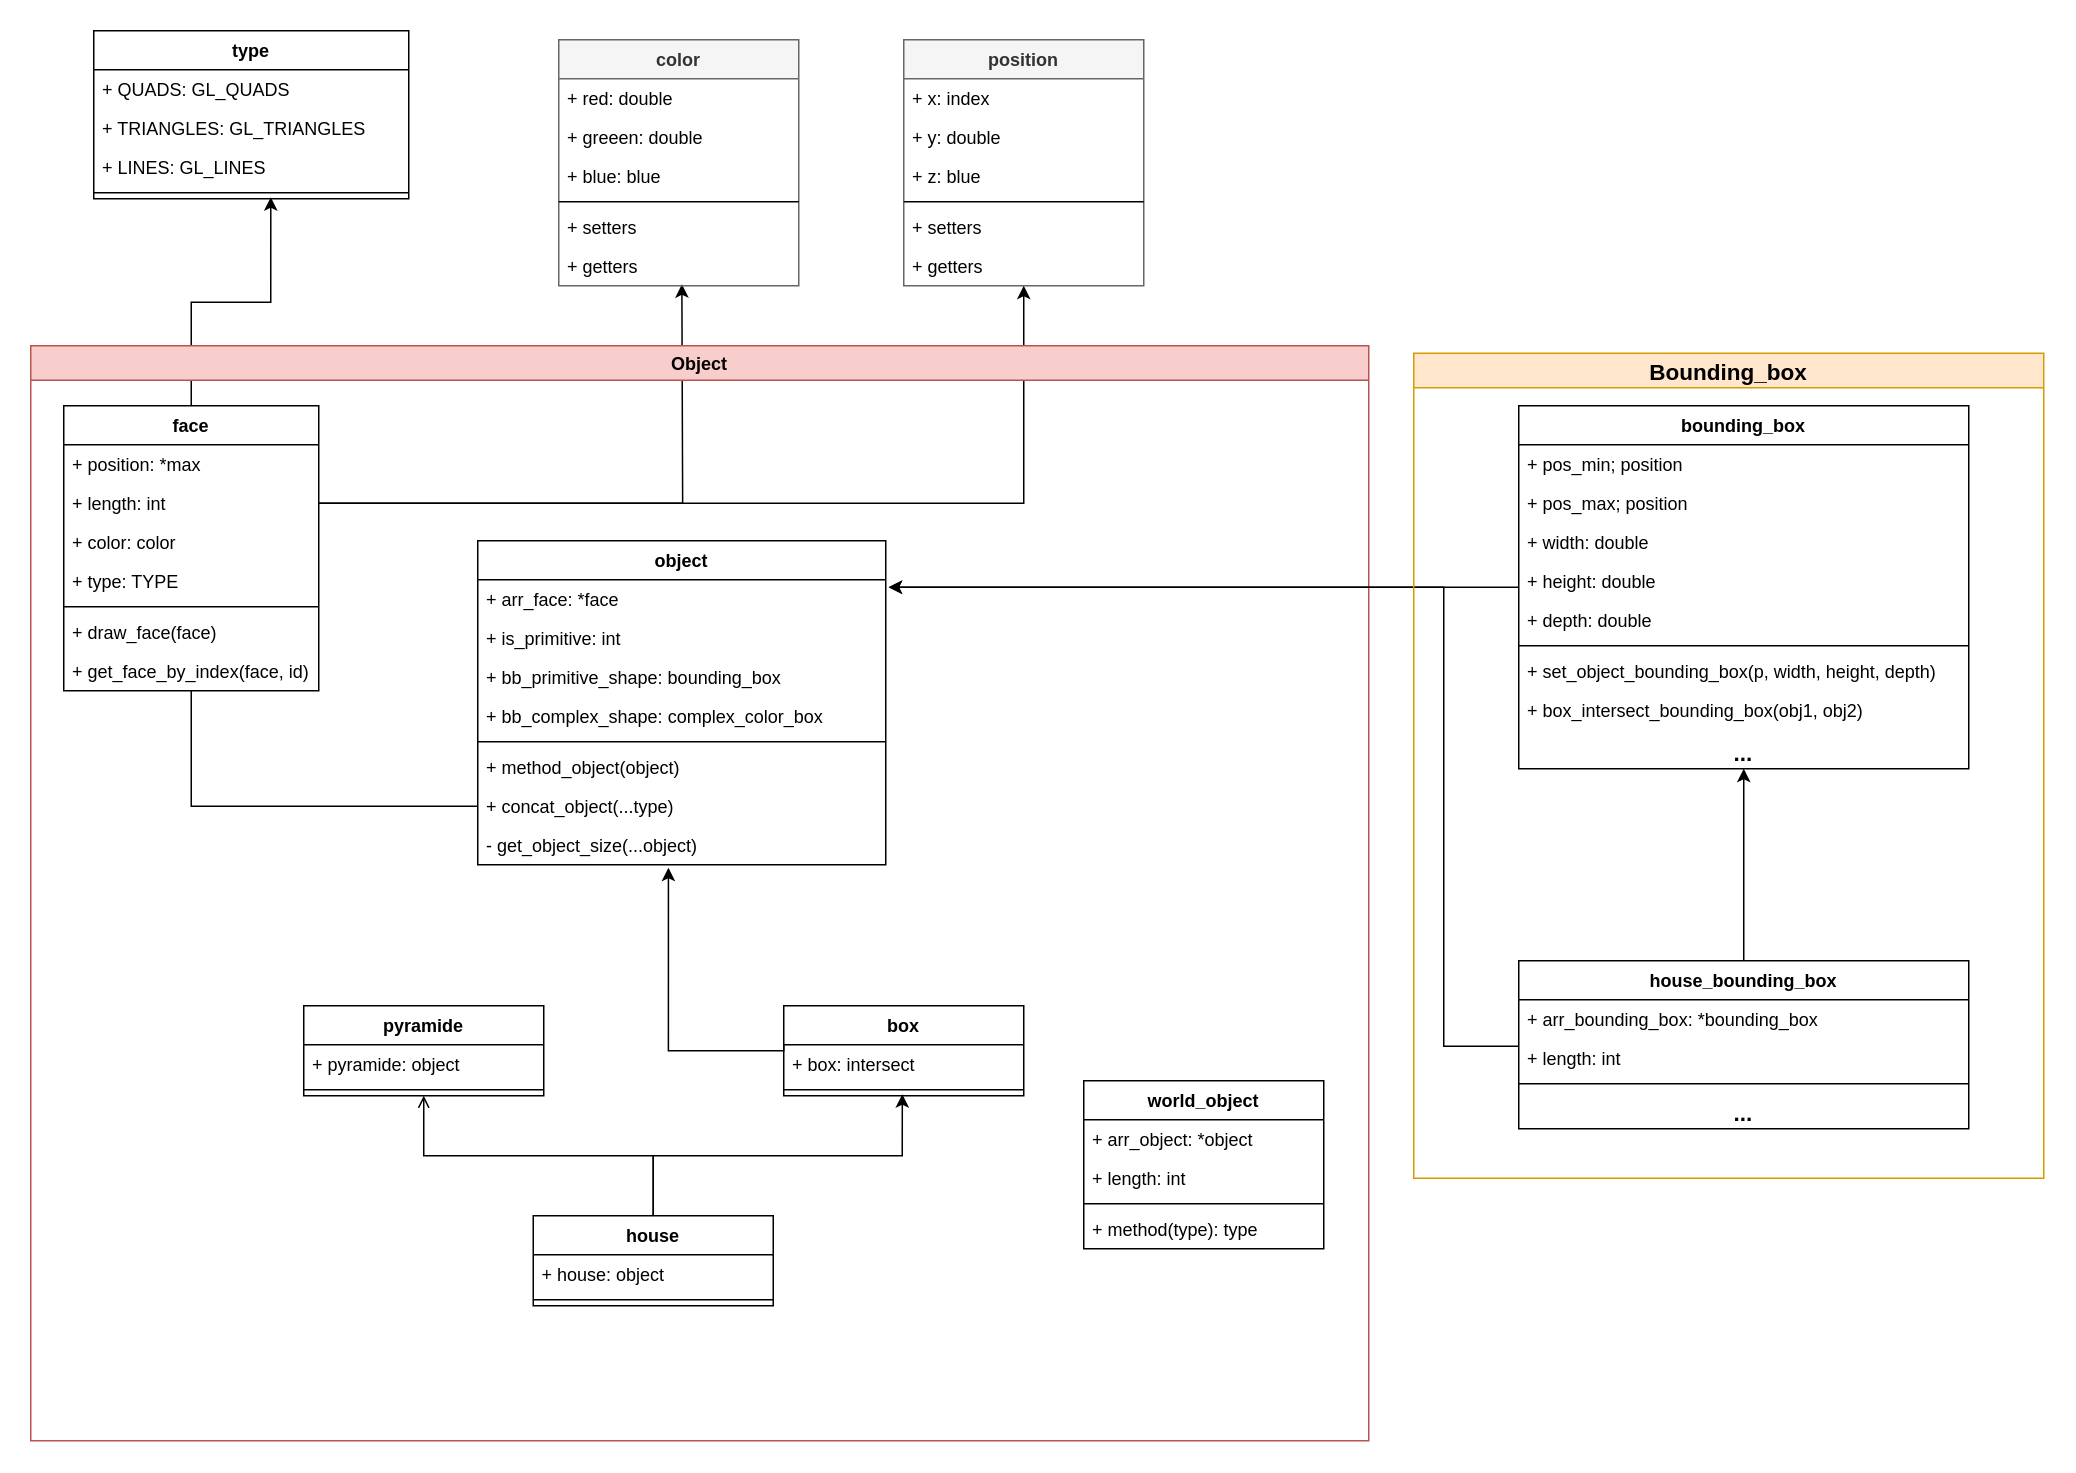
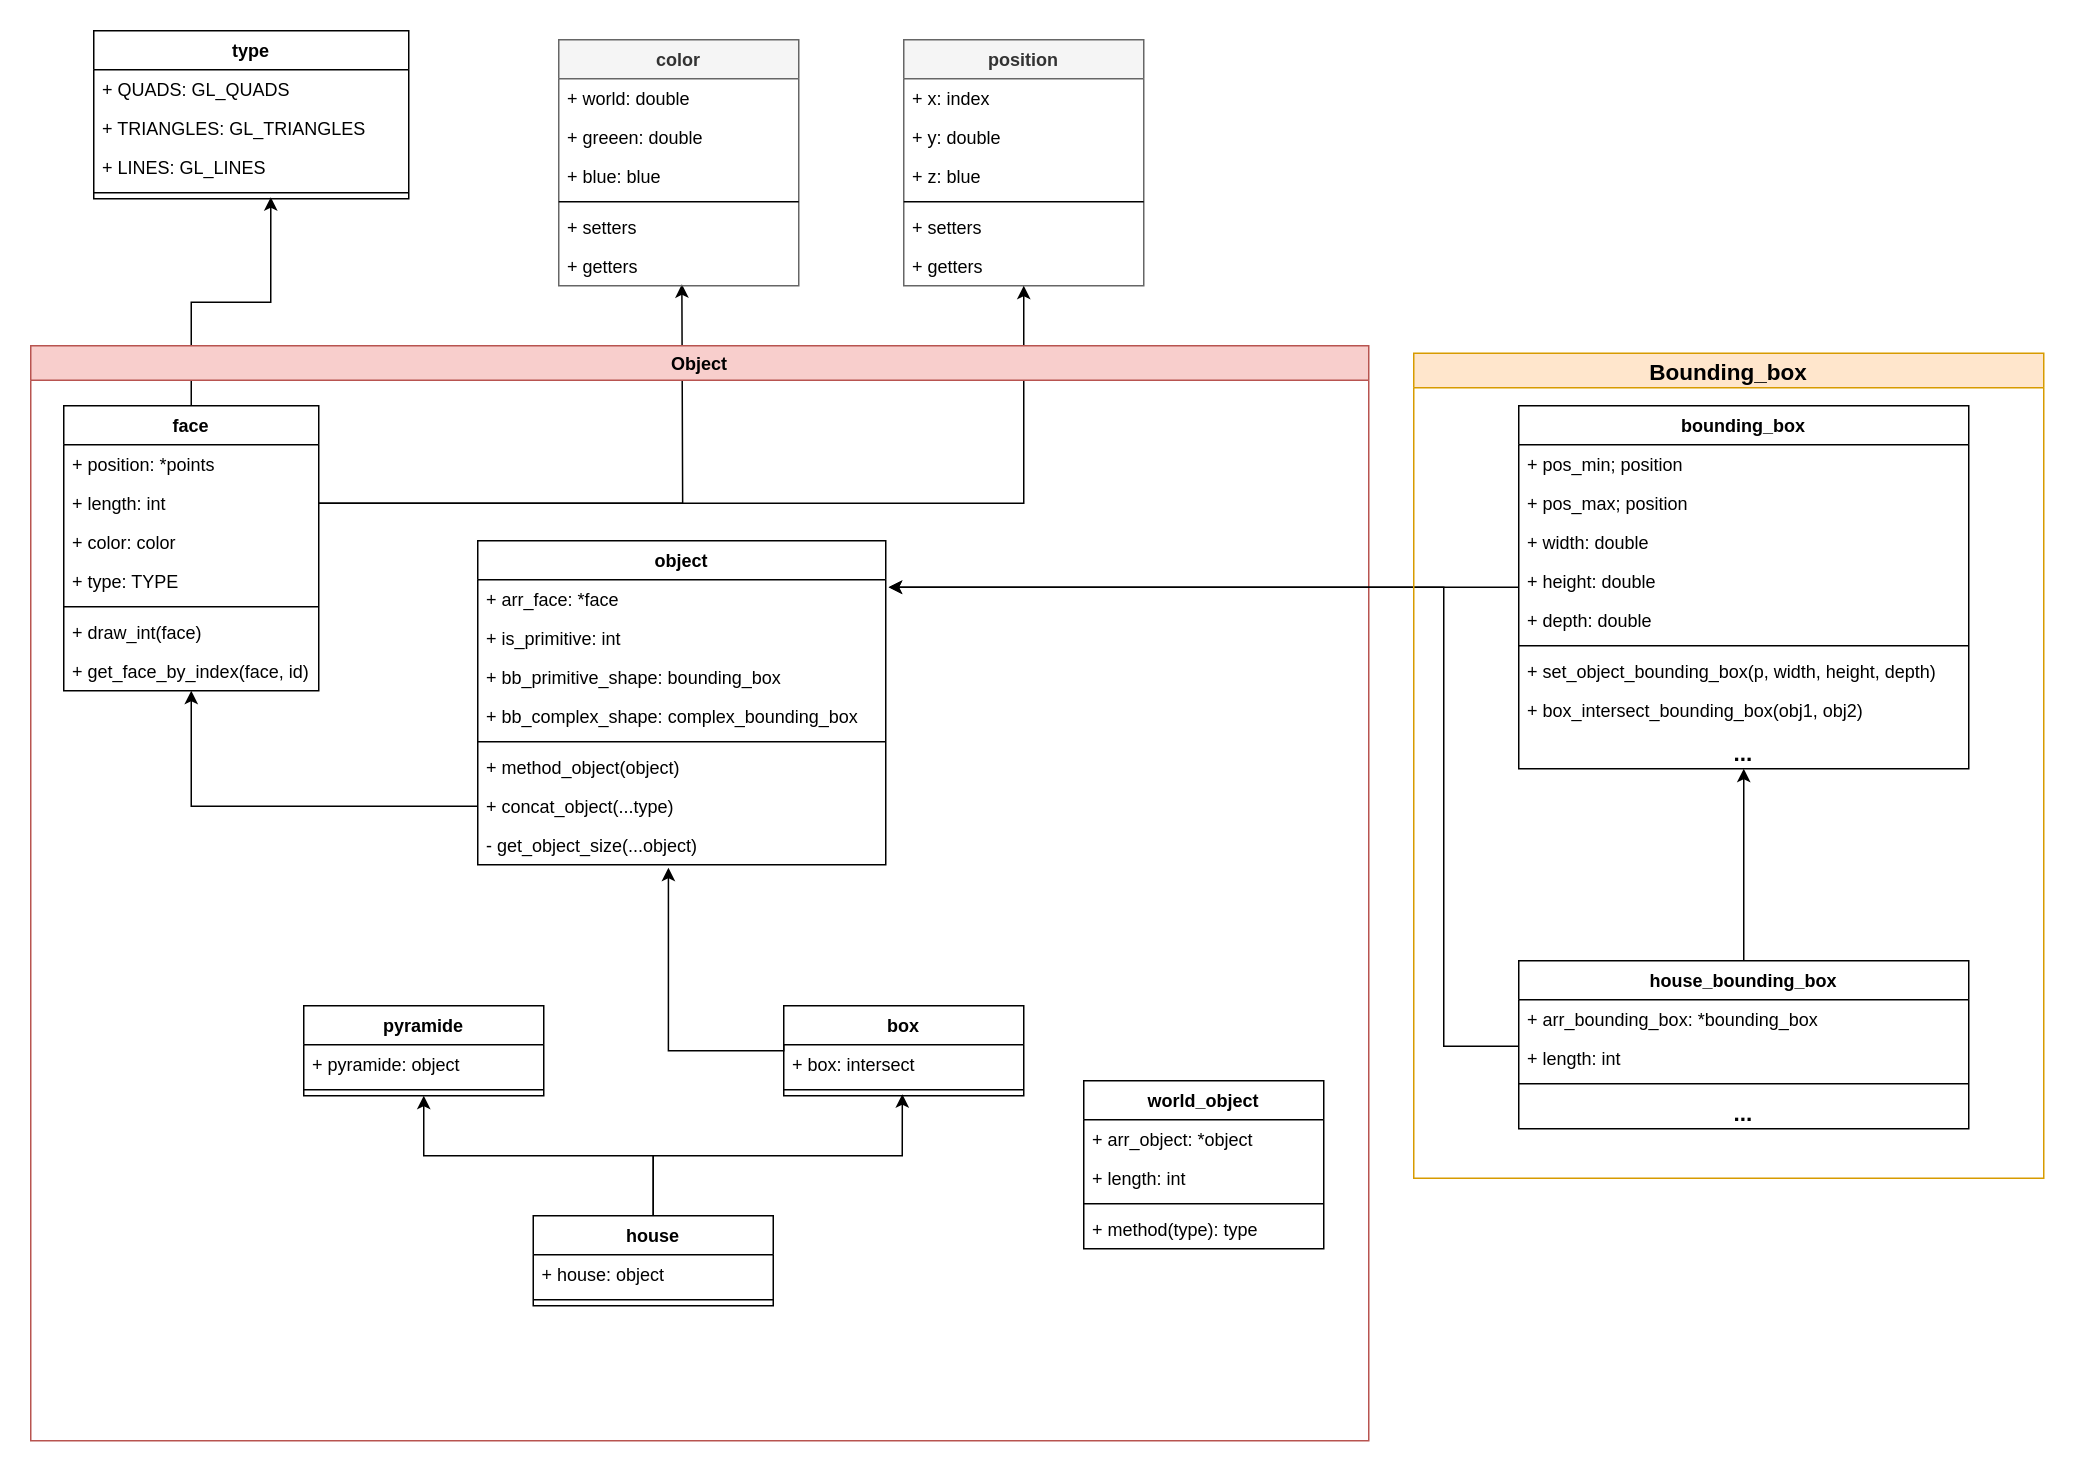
- <mxCell id="73" value="+ red: double" style="text;strokeColor=none;fillColor=none;align=left;verticalAlign=top;spacingLeft=4;spacingRight=4;overflow=hidden;rotatable=0;points=[[0,0.5],[1,0.5]];portConstraint=eastwest;" vertex="1" parent="72"><mxGeometry y="26" width="160" height="26" as="geometry" /></mxCell>
+ <mxCell id="73" value="+ world: double" style="text;strokeColor=none;fillColor=none;align=left;verticalAlign=top;spacingLeft=4;spacingRight=4;overflow=hidden;rotatable=0;points=[[0,0.5],[1,0.5]];portConstraint=eastwest;" vertex="1" parent="72"><mxGeometry y="26" width="160" height="26" as="geometry" /></mxCell>
- <mxCell id="11" value="+ position: *max" style="text;strokeColor=none;fillColor=none;align=left;verticalAlign=top;spacingLeft=4;spacingRight=4;overflow=hidden;rotatable=0;points=[[0,0.5],[1,0.5]];portConstraint=eastwest;" parent="10" vertex="1"><mxGeometry y="26" width="170" height="26" as="geometry" /></mxCell>
+ <mxCell id="11" value="+ position: *points" style="text;strokeColor=none;fillColor=none;align=left;verticalAlign=top;spacingLeft=4;spacingRight=4;overflow=hidden;rotatable=0;points=[[0,0.5],[1,0.5]];portConstraint=eastwest;" parent="10" vertex="1"><mxGeometry y="26" width="170" height="26" as="geometry" /></mxCell>
- <mxCell id="16" value="+ draw_face(face)" style="text;strokeColor=none;fillColor=none;align=left;verticalAlign=top;spacingLeft=4;spacingRight=4;overflow=hidden;rotatable=0;points=[[0,0.5],[1,0.5]];portConstraint=eastwest;" parent="10" vertex="1"><mxGeometry y="138" width="170" height="26" as="geometry" /></mxCell>
+ <mxCell id="16" value="+ draw_int(face)" style="text;strokeColor=none;fillColor=none;align=left;verticalAlign=top;spacingLeft=4;spacingRight=4;overflow=hidden;rotatable=0;points=[[0,0.5],[1,0.5]];portConstraint=eastwest;" parent="10" vertex="1"><mxGeometry y="138" width="170" height="26" as="geometry" /></mxCell>
- <mxCell id="50" style="edgeStyle=orthogonalEdgeStyle;rounded=0;orthogonalLoop=1;jettySize=auto;html=1;entryX=0.5;entryY=1;entryDx=0;entryDy=0;endArrow=none;" parent="1" source="40" target="10" edge="1"><mxGeometry relative="1" as="geometry"><mxPoint x="142" y="490" as="targetPoint" /></mxGeometry></mxCell>
+ <mxCell id="50" style="edgeStyle=orthogonalEdgeStyle;rounded=0;orthogonalLoop=1;jettySize=auto;html=1;entryX=0.5;entryY=1;entryDx=0;entryDy=0;" parent="1" source="40" target="10" edge="1"><mxGeometry relative="1" as="geometry"><mxPoint x="142" y="490" as="targetPoint" /></mxGeometry></mxCell>
- <mxCell id="37" value="+ bb_complex_shape: complex_color_box" style="text;strokeColor=none;fillColor=none;align=left;verticalAlign=top;spacingLeft=4;spacingRight=4;overflow=hidden;rotatable=0;points=[[0,0.5],[1,0.5]];portConstraint=eastwest;" vertex="1" parent="33"><mxGeometry y="104" width="272" height="26" as="geometry" /></mxCell>
+ <mxCell id="37" value="+ bb_complex_shape: complex_bounding_box" style="text;strokeColor=none;fillColor=none;align=left;verticalAlign=top;spacingLeft=4;spacingRight=4;overflow=hidden;rotatable=0;points=[[0,0.5],[1,0.5]];portConstraint=eastwest;" vertex="1" parent="33"><mxGeometry y="104" width="272" height="26" as="geometry" /></mxCell>
- <mxCell id="51" style="edgeStyle=orthogonalEdgeStyle;rounded=0;orthogonalLoop=1;jettySize=auto;html=1;entryX=0.5;entryY=1;entryDx=0;entryDy=0;endArrow=open;" parent="1" source="42" target="2" edge="1"><mxGeometry relative="1" as="geometry" /></mxCell>
+ <mxCell id="51" style="edgeStyle=orthogonalEdgeStyle;rounded=0;orthogonalLoop=1;jettySize=auto;html=1;entryX=0.5;entryY=1;entryDx=0;entryDy=0;" parent="1" source="42" target="2" edge="1"><mxGeometry relative="1" as="geometry" /></mxCell>
